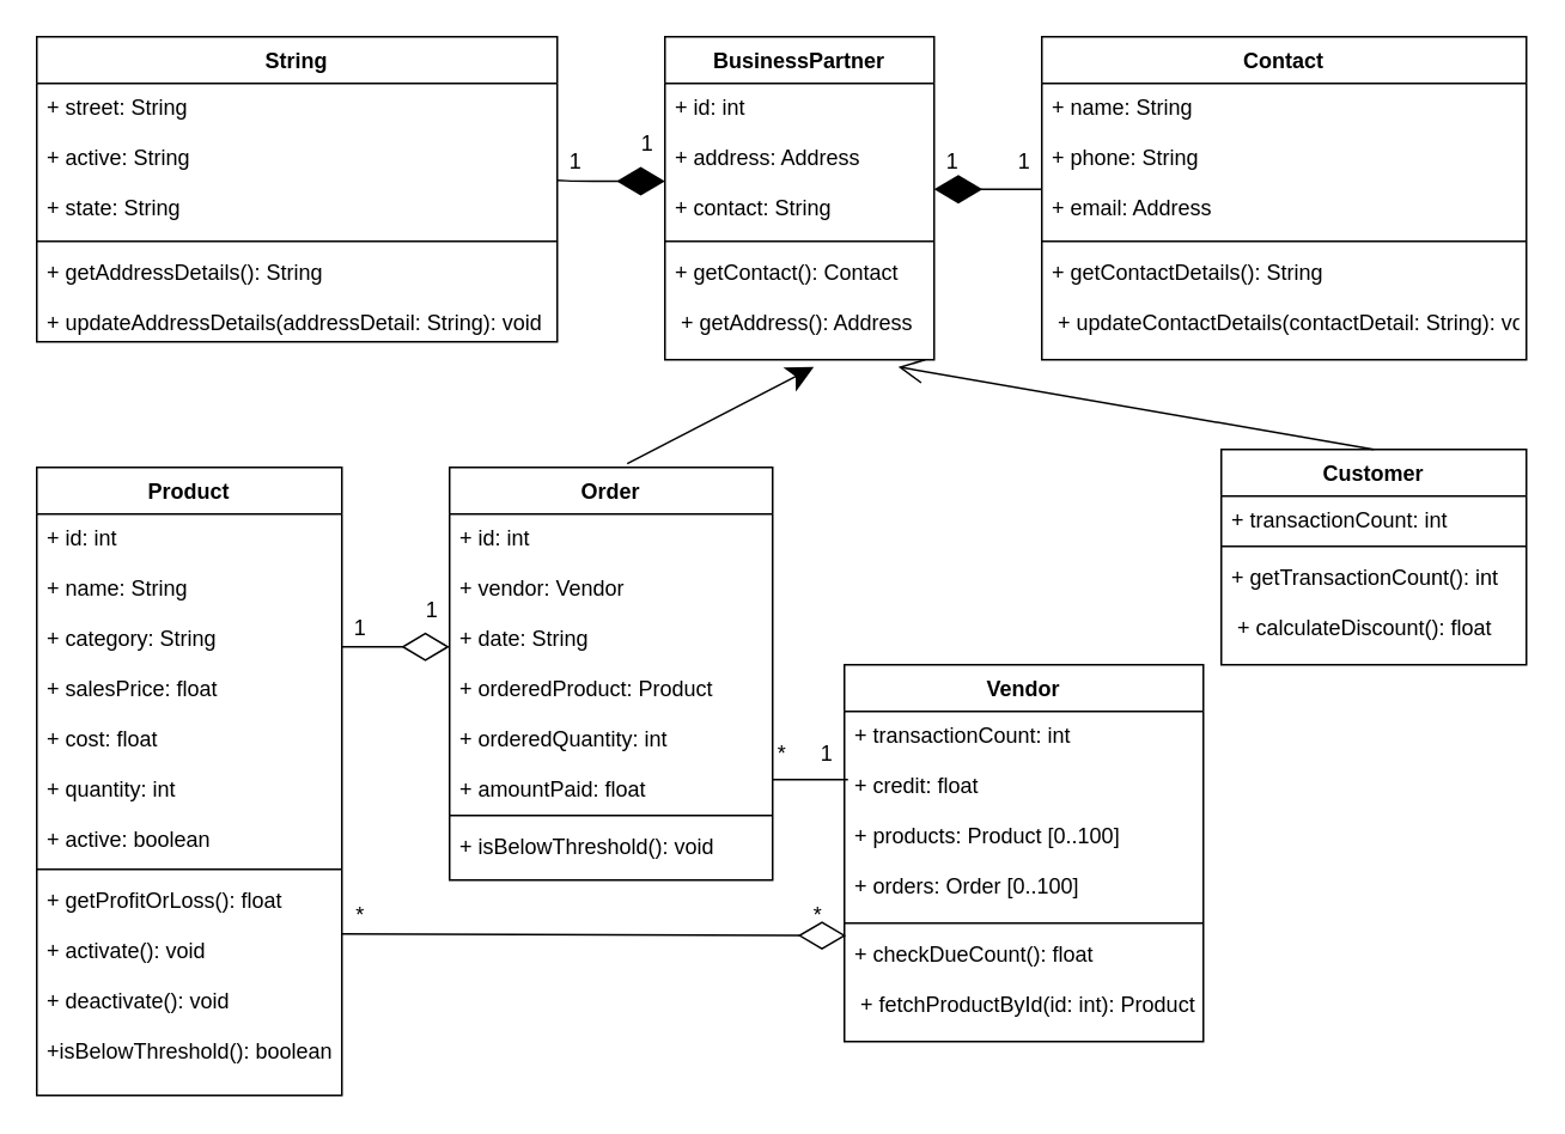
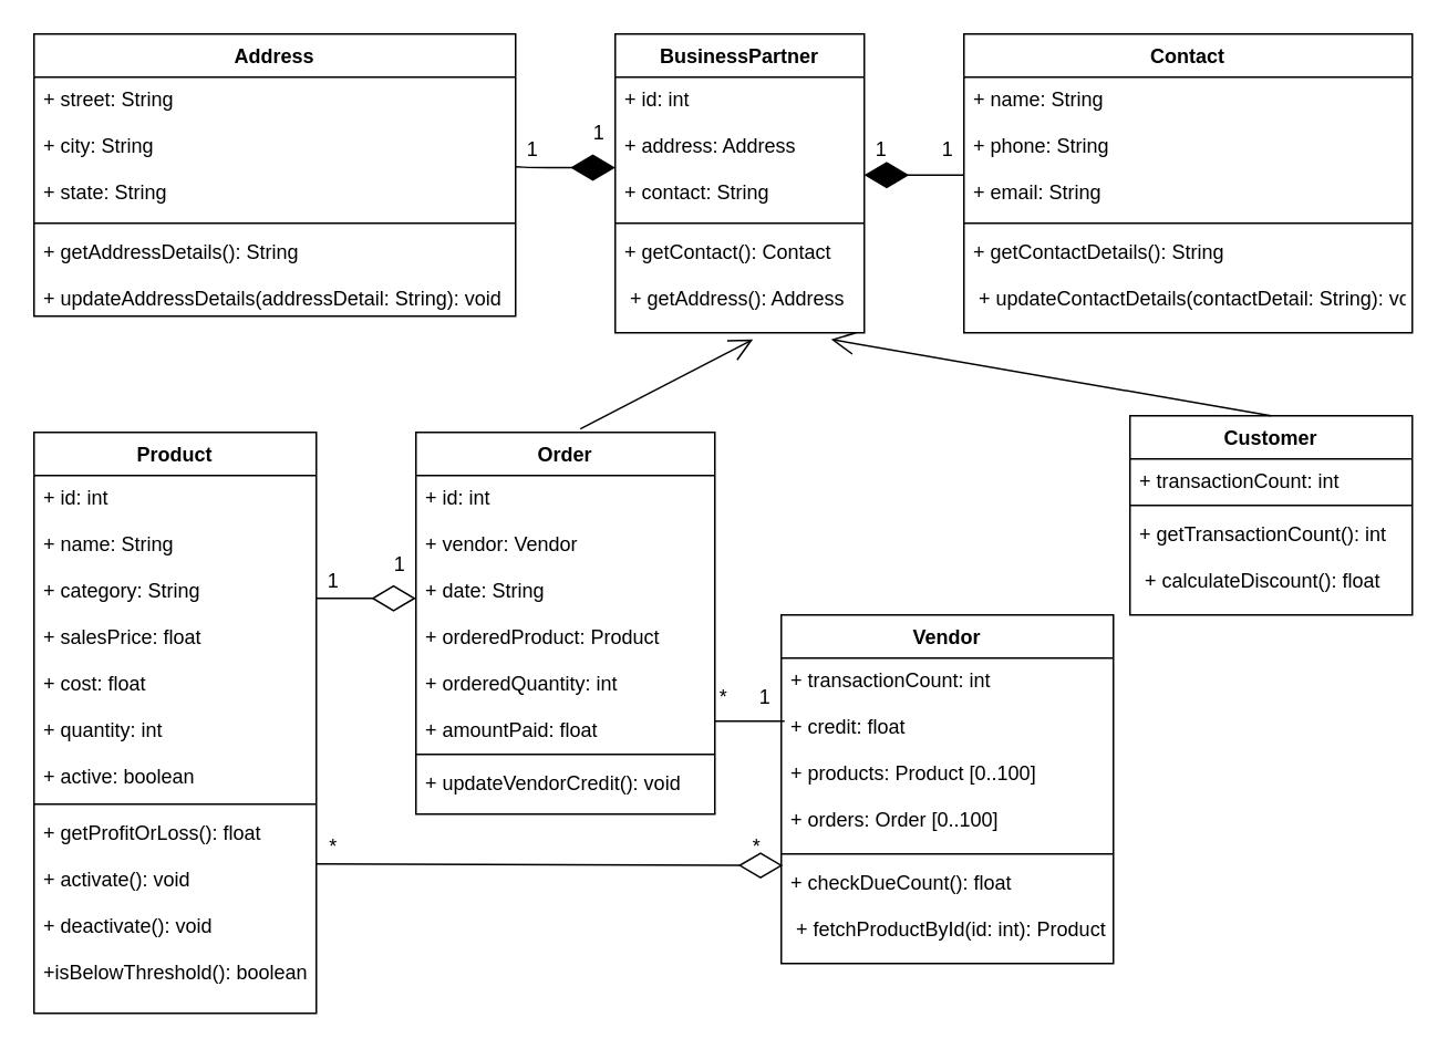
- <mxCell id="2" value="String" style="swimlane;fontStyle=1;align=center;verticalAlign=top;childLayout=stackLayout;horizontal=1;startSize=26;horizontalStack=0;resizeParent=1;resizeParentMax=0;resizeLast=0;collapsible=1;marginBottom=0;" parent="1" vertex="1"><mxGeometry x="20" y="20" width="290" height="170" as="geometry"><mxRectangle x="30" y="40" width="80" height="26" as="alternateBounds" /></mxGeometry></mxCell>
+ <mxCell id="2" value="Address" style="swimlane;fontStyle=1;align=center;verticalAlign=top;childLayout=stackLayout;horizontal=1;startSize=26;horizontalStack=0;resizeParent=1;resizeParentMax=0;resizeLast=0;collapsible=1;marginBottom=0;" parent="1" vertex="1"><mxGeometry x="20" y="20" width="290" height="170" as="geometry"><mxRectangle x="30" y="40" width="80" height="26" as="alternateBounds" /></mxGeometry></mxCell>
- <mxCell id="3" value="+ street: String&#10;&#10;+ active: String&#10;&#10;+ state: String" style="text;strokeColor=none;fillColor=none;align=left;verticalAlign=top;spacingLeft=4;spacingRight=4;overflow=hidden;rotatable=0;points=[[0,0.5],[1,0.5]];portConstraint=eastwest;" parent="2" vertex="1"><mxGeometry y="26" width="290" height="84" as="geometry" /></mxCell>
+ <mxCell id="3" value="+ street: String&#10;&#10;+ city: String&#10;&#10;+ state: String" style="text;strokeColor=none;fillColor=none;align=left;verticalAlign=top;spacingLeft=4;spacingRight=4;overflow=hidden;rotatable=0;points=[[0,0.5],[1,0.5]];portConstraint=eastwest;" parent="2" vertex="1"><mxGeometry y="26" width="290" height="84" as="geometry" /></mxCell>
- <mxCell id="14" value="+ name: String&#10;&#10;+ phone: String&#10;&#10;+ email: Address" style="text;strokeColor=none;fillColor=none;align=left;verticalAlign=top;spacingLeft=4;spacingRight=4;overflow=hidden;rotatable=0;points=[[0,0.5],[1,0.5]];portConstraint=eastwest;" vertex="1" parent="13"><mxGeometry y="26" width="270" height="84" as="geometry" /></mxCell>
+ <mxCell id="14" value="+ name: String&#10;&#10;+ phone: String&#10;&#10;+ email: String" style="text;strokeColor=none;fillColor=none;align=left;verticalAlign=top;spacingLeft=4;spacingRight=4;overflow=hidden;rotatable=0;points=[[0,0.5],[1,0.5]];portConstraint=eastwest;" vertex="1" parent="13"><mxGeometry y="26" width="270" height="84" as="geometry" /></mxCell>
- <mxCell id="37" value="" style="endArrow=classic;endFill=1;endSize=12;html=1;exitX=0.55;exitY=-0.009;exitDx=0;exitDy=0;exitPerimeter=0;entryX=0.553;entryY=1.065;entryDx=0;entryDy=0;entryPerimeter=0;" edge="1" parent="1" source="29" target="10"><mxGeometry width="160" relative="1" as="geometry"><mxPoint x="350" y="340" as="sourcePoint" /><mxPoint x="510" y="340" as="targetPoint" /></mxGeometry></mxCell>
+ <mxCell id="37" value="" style="endArrow=open;endFill=1;endSize=12;html=1;exitX=0.55;exitY=-0.009;exitDx=0;exitDy=0;exitPerimeter=0;entryX=0.553;entryY=1.065;entryDx=0;entryDy=0;entryPerimeter=0;" edge="1" parent="1" source="29" target="10"><mxGeometry width="160" relative="1" as="geometry"><mxPoint x="350" y="340" as="sourcePoint" /><mxPoint x="510" y="340" as="targetPoint" /></mxGeometry></mxCell>
- <mxCell id="32" value="+ isBelowThreshold(): void&#10;" style="text;strokeColor=none;fillColor=none;align=left;verticalAlign=top;spacingLeft=4;spacingRight=4;overflow=hidden;rotatable=0;points=[[0,0.5],[1,0.5]];portConstraint=eastwest;" vertex="1" parent="29"><mxGeometry y="198" width="180" height="32" as="geometry" /></mxCell>
+ <mxCell id="32" value="+ updateVendorCredit(): void&#10;" style="text;strokeColor=none;fillColor=none;align=left;verticalAlign=top;spacingLeft=4;spacingRight=4;overflow=hidden;rotatable=0;points=[[0,0.5],[1,0.5]];portConstraint=eastwest;" vertex="1" parent="29"><mxGeometry y="198" width="180" height="32" as="geometry" /></mxCell>
